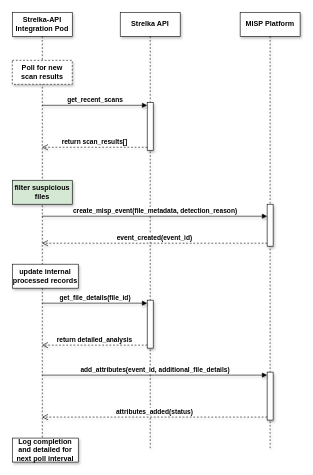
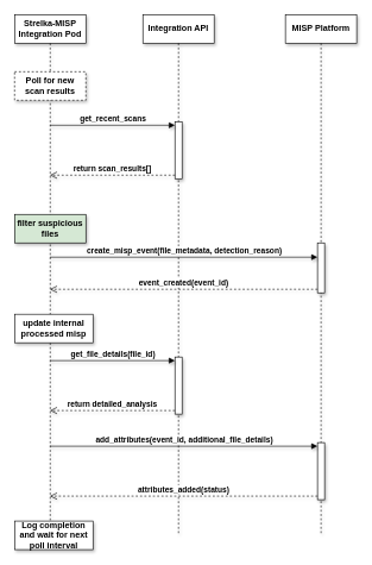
- <mxCell id="2" value="Strelka-API Integration Pod" style="shape=umlLifeline;perimeter=lifelinePerimeter;whiteSpace=wrap;html=1;container=0;dropTarget=0;collapsible=0;recursiveResize=0;outlineConnect=0;portConstraint=eastwest;newEdgeStyle={&quot;edgeStyle&quot;:&quot;elbowEdgeStyle&quot;,&quot;elbow&quot;:&quot;vertical&quot;,&quot;curved&quot;:0,&quot;rounded&quot;:0};fontStyle=1;shadow=1;" parent="1" vertex="1"><mxGeometry x="20" y="20" width="100" height="730" as="geometry" /></mxCell>
+ <mxCell id="2" value="Strelka-MISP Integration Pod" style="shape=umlLifeline;perimeter=lifelinePerimeter;whiteSpace=wrap;html=1;container=0;dropTarget=0;collapsible=0;recursiveResize=0;outlineConnect=0;portConstraint=eastwest;newEdgeStyle={&quot;edgeStyle&quot;:&quot;elbowEdgeStyle&quot;,&quot;elbow&quot;:&quot;vertical&quot;,&quot;curved&quot;:0,&quot;rounded&quot;:0};fontStyle=1;shadow=1;" parent="1" vertex="1"><mxGeometry x="20" y="20" width="100" height="730" as="geometry" /></mxCell>
- <mxCell id="3" value="Strelka API" style="shape=umlLifeline;perimeter=lifelinePerimeter;whiteSpace=wrap;html=1;container=0;dropTarget=0;collapsible=0;recursiveResize=0;outlineConnect=0;portConstraint=eastwest;newEdgeStyle={&quot;edgeStyle&quot;:&quot;elbowEdgeStyle&quot;,&quot;elbow&quot;:&quot;vertical&quot;,&quot;curved&quot;:0,&quot;rounded&quot;:0};fontStyle=1;shadow=1;" parent="1" vertex="1"><mxGeometry x="200" y="20" width="100" height="730" as="geometry" /></mxCell>
+ <mxCell id="3" value="Integration API" style="shape=umlLifeline;perimeter=lifelinePerimeter;whiteSpace=wrap;html=1;container=0;dropTarget=0;collapsible=0;recursiveResize=0;outlineConnect=0;portConstraint=eastwest;newEdgeStyle={&quot;edgeStyle&quot;:&quot;elbowEdgeStyle&quot;,&quot;elbow&quot;:&quot;vertical&quot;,&quot;curved&quot;:0,&quot;rounded&quot;:0};fontStyle=1;shadow=1;" parent="1" vertex="1"><mxGeometry x="200" y="20" width="100" height="730" as="geometry" /></mxCell>
- <mxCell id="10" value="&lt;div&gt;update internal&lt;/div&gt;&lt;div&gt;processed records&lt;/div&gt;" style="rounded=0;whiteSpace=wrap;html=1;fontStyle=1;shadow=1;" vertex="1" parent="1"><mxGeometry x="20" y="440" width="110" height="40" as="geometry" /></mxCell>
+ <mxCell id="10" value="&lt;div&gt;update internal&lt;/div&gt;&lt;div&gt;processed misp&lt;/div&gt;" style="rounded=0;whiteSpace=wrap;html=1;fontStyle=1;shadow=1;" vertex="1" parent="1"><mxGeometry x="20" y="440" width="110" height="40" as="geometry" /></mxCell>
- <mxCell id="20" value="&lt;div&gt;Log completion and detailed for next poll interval&lt;/div&gt;" style="rounded=0;whiteSpace=wrap;html=1;fontStyle=1;shadow=1;" vertex="1" parent="1"><mxGeometry x="20" y="730" width="110" height="40" as="geometry" /></mxCell>
+ <mxCell id="20" value="&lt;div&gt;Log completion and wait for next poll interval&lt;/div&gt;" style="rounded=0;whiteSpace=wrap;html=1;fontStyle=1;shadow=1;" vertex="1" parent="1"><mxGeometry x="20" y="730" width="110" height="40" as="geometry" /></mxCell>
